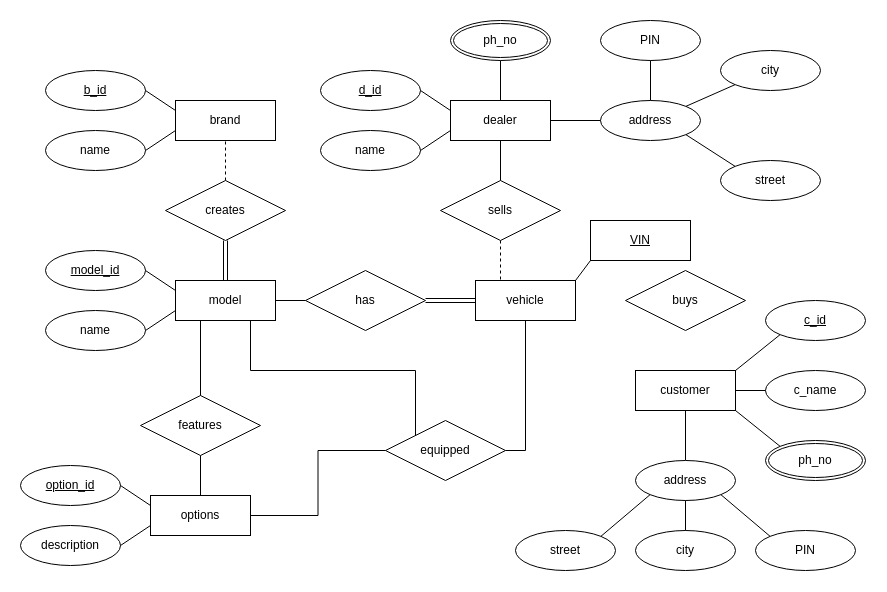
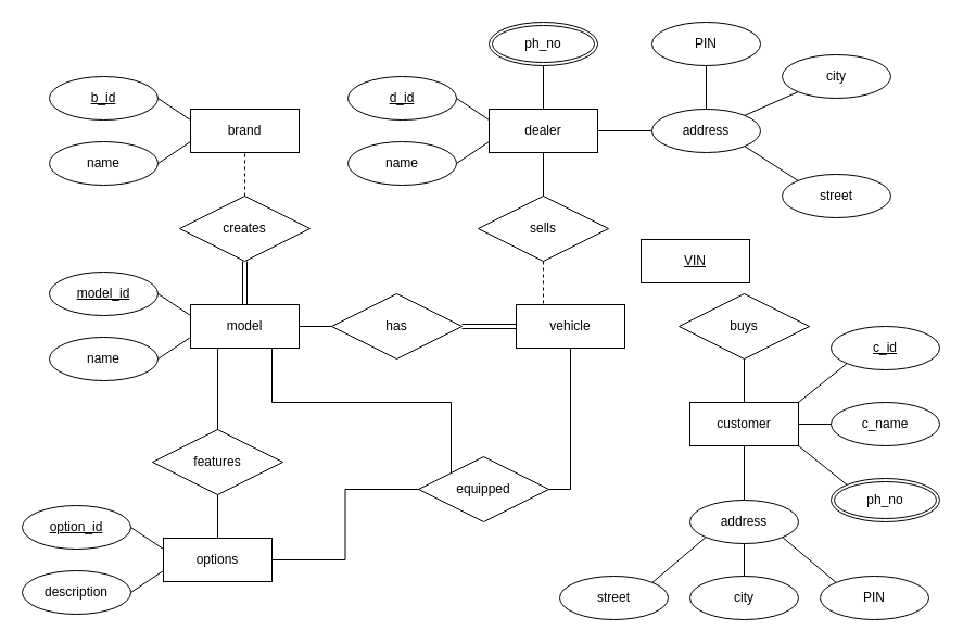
- <mxCell id="64" value="" style="endArrow=none;html=1;rounded=0;elbow=vertical;exitX=0;exitY=1;exitDx=0;exitDy=0;entryX=1;entryY=0;entryDx=0;entryDy=0;" parent="1" source="65" target="22" edge="1"><mxGeometry relative="1" as="geometry"><mxPoint x="604.97" y="254.271" as="sourcePoint" /><mxPoint x="650" y="160" as="targetPoint" /></mxGeometry></mxCell>
+ <mxCell id="35" value="" style="endArrow=none;html=1;rounded=0;exitX=0.5;exitY=1;exitDx=0;exitDy=0;entryX=0.5;entryY=0;entryDx=0;entryDy=0;" parent="1" source="33" target="34" edge="1"><mxGeometry relative="1" as="geometry"><mxPoint x="645" y="305" as="sourcePoint" /><mxPoint x="805" y="305" as="targetPoint" /></mxGeometry></mxCell>
